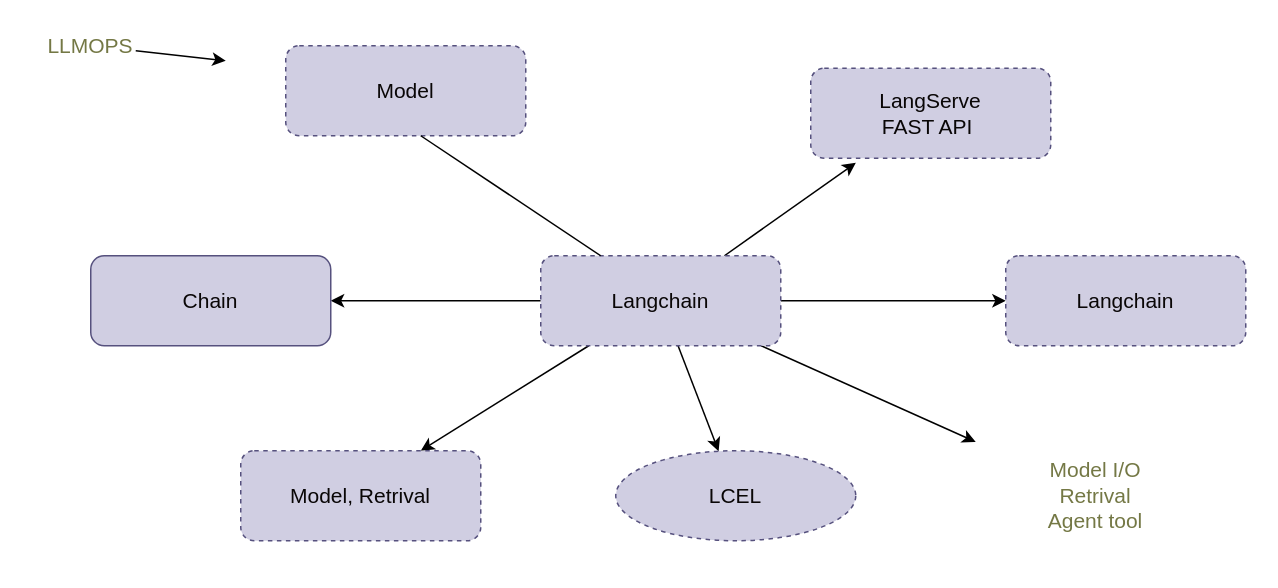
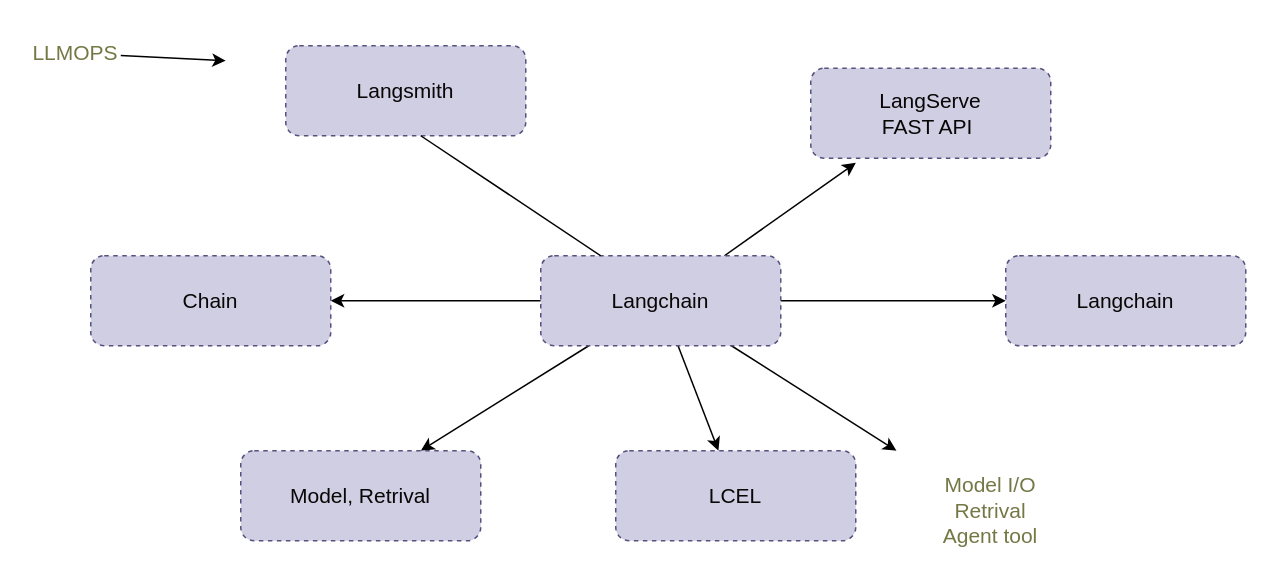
- <mxCell id="18" value="LLMOPS" style="text;html=1;strokeColor=none;fillColor=none;align=center;verticalAlign=middle;whiteSpace=wrap;rounded=0;shadow=0;dashed=1;fillStyle=auto;fontSize=14;fontColor=#747845;" vertex="1" parent="1"><mxGeometry x="30" y="15" width="60" height="30" as="geometry" /></mxCell>
+ <mxCell id="18" value="LLMOPS" style="text;html=1;strokeColor=none;fillColor=none;align=center;verticalAlign=middle;whiteSpace=wrap;rounded=0;shadow=0;dashed=1;fillStyle=auto;fontSize=14;fontColor=#747845;" vertex="1" parent="1"><mxGeometry x="20" y="20" width="60" height="30" as="geometry" /></mxCell>
- <mxCell id="9" value="&lt;font style=&quot;font-size: 14px;&quot; color=&quot;#090606&quot;&gt;Model&lt;/font&gt;" style="rounded=1;whiteSpace=wrap;html=1;fillColor=#d0cee2;strokeColor=#56517e;shadow=0;fillStyle=auto;dashed=1;" vertex="1" parent="1"><mxGeometry x="190" y="30" width="160" height="60" as="geometry" /></mxCell>
+ <mxCell id="9" value="&lt;font style=&quot;font-size: 14px;&quot; color=&quot;#090606&quot;&gt;Langsmith&lt;/font&gt;" style="rounded=1;whiteSpace=wrap;html=1;fillColor=#d0cee2;strokeColor=#56517e;shadow=0;fillStyle=auto;dashed=1;" vertex="1" parent="1"><mxGeometry x="190" y="30" width="160" height="60" as="geometry" /></mxCell>
- <mxCell id="11" value="&lt;font style=&quot;font-size: 14px;&quot; color=&quot;#090606&quot;&gt;Chain&lt;/font&gt;" style="rounded=1;whiteSpace=wrap;html=1;fillColor=#d0cee2;strokeColor=#56517e;shadow=0;fillStyle=auto;dashed=0;" vertex="1" parent="1"><mxGeometry x="60" y="170" width="160" height="60" as="geometry" /></mxCell>
+ <mxCell id="11" value="&lt;font style=&quot;font-size: 14px;&quot; color=&quot;#090606&quot;&gt;Chain&lt;/font&gt;" style="rounded=1;whiteSpace=wrap;html=1;fillColor=#d0cee2;strokeColor=#56517e;shadow=0;fillStyle=auto;dashed=1;" vertex="1" parent="1"><mxGeometry x="60" y="170" width="160" height="60" as="geometry" /></mxCell>
- <mxCell id="14" value="&lt;font style=&quot;font-size: 14px;&quot; color=&quot;#090606&quot;&gt;LCEL&lt;/font&gt;" style="ellipse;whiteSpace=wrap;html=1;fillColor=#d0cee2;strokeColor=#56517e;shadow=0;fillStyle=auto;dashed=1;" vertex="1" parent="1"><mxGeometry x="410" y="300" width="160" height="60" as="geometry" /></mxCell>
+ <mxCell id="14" value="&lt;font style=&quot;font-size: 14px;&quot; color=&quot;#090606&quot;&gt;LCEL&lt;/font&gt;" style="rounded=1;whiteSpace=wrap;html=1;fillColor=#d0cee2;strokeColor=#56517e;shadow=0;fillStyle=auto;dashed=1;" vertex="1" parent="1"><mxGeometry x="410" y="300" width="160" height="60" as="geometry" /></mxCell>
- <mxCell id="15" value="&lt;font&gt;Model I/O&lt;br&gt;Retrival&lt;br&gt;Agent tool&lt;br&gt;&lt;/font&gt;" style="text;html=1;strokeColor=none;fillColor=none;align=center;verticalAlign=middle;whiteSpace=wrap;rounded=0;shadow=0;dashed=1;fillStyle=auto;fontSize=14;fontColor=#747845;" vertex="1" parent="1"><mxGeometry x="650" y="290" width="160" height="80" as="geometry" /></mxCell>
+ <mxCell id="15" value="&lt;font&gt;Model I/O&lt;br&gt;Retrival&lt;br&gt;Agent tool&lt;br&gt;&lt;/font&gt;" style="text;html=1;strokeColor=none;fillColor=none;align=center;verticalAlign=middle;whiteSpace=wrap;rounded=0;shadow=0;dashed=1;fillStyle=auto;fontSize=14;fontColor=#747845;" vertex="1" parent="1"><mxGeometry x="580" y="300" width="160" height="80" as="geometry" /></mxCell>
